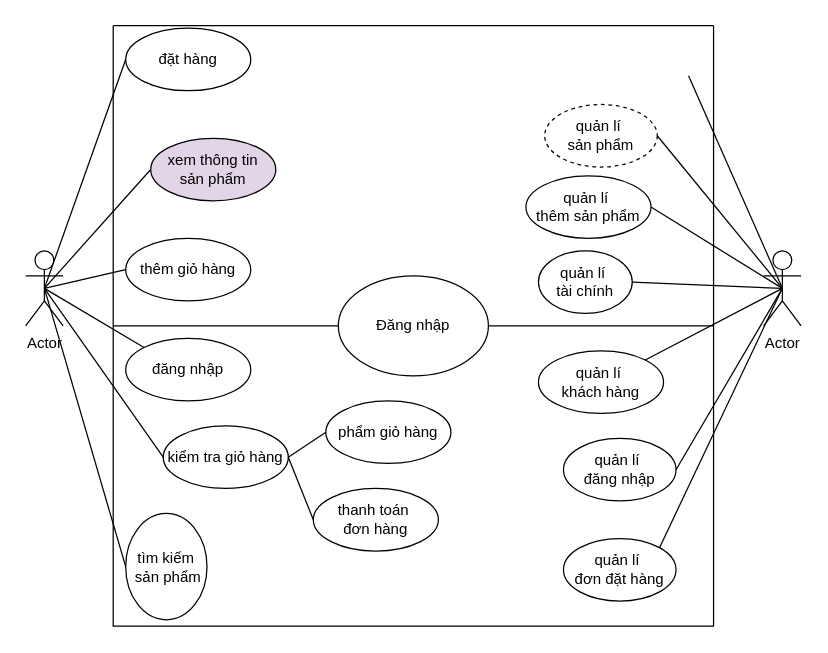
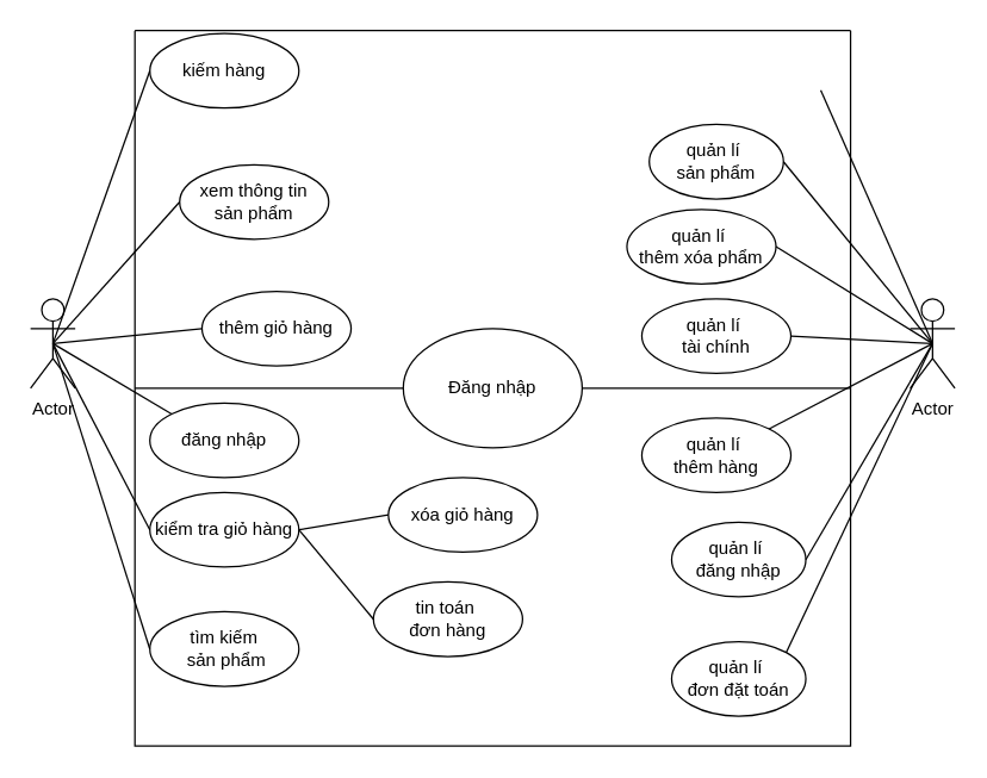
- <mxCell id="11" value="đặt hàng" style="ellipse;whiteSpace=wrap;html=1;" vertex="1" parent="3"><mxGeometry x="10" y="2" width="100" height="50" as="geometry" /></mxCell>
+ <mxCell id="11" value="kiếm hàng" style="ellipse;whiteSpace=wrap;html=1;" vertex="1" parent="3"><mxGeometry x="10" y="2" width="100" height="50" as="geometry" /></mxCell>
- <mxCell id="4" value="quản lí&amp;nbsp;&lt;div&gt;sản phẩm&lt;/div&gt;" style="ellipse;whiteSpace=wrap;html=1;dashed=1;" vertex="1" parent="3"><mxGeometry x="345" y="63" width="90" height="50" as="geometry" /></mxCell>
+ <mxCell id="4" value="quản lí&amp;nbsp;&lt;div&gt;sản phẩm&lt;/div&gt;" style="ellipse;whiteSpace=wrap;html=1;" vertex="1" parent="3"><mxGeometry x="345" y="63" width="90" height="50" as="geometry" /></mxCell>
- <mxCell id="12" value="xem thông tin&lt;div&gt;sản phẩm&lt;/div&gt;" style="ellipse;whiteSpace=wrap;html=1;fillColor=#e1d5e7;" vertex="1" parent="3"><mxGeometry x="30" y="90" width="100" height="50" as="geometry" /></mxCell>
+ <mxCell id="12" value="xem thông tin&lt;div&gt;sản phẩm&lt;/div&gt;" style="ellipse;whiteSpace=wrap;html=1;" vertex="1" parent="3"><mxGeometry x="30" y="90" width="100" height="50" as="geometry" /></mxCell>
- <mxCell id="8" value="quản lí&amp;nbsp;&lt;div&gt;thêm sản phẩm&lt;/div&gt;" style="ellipse;whiteSpace=wrap;html=1;" vertex="1" parent="3"><mxGeometry x="330" y="120" width="100" height="50" as="geometry" /></mxCell>
+ <mxCell id="8" value="quản lí&amp;nbsp;&lt;div&gt;thêm xóa phẩm&lt;/div&gt;" style="ellipse;whiteSpace=wrap;html=1;" vertex="1" parent="3"><mxGeometry x="330" y="120" width="100" height="50" as="geometry" /></mxCell>
- <mxCell id="13" value="thêm giỏ hàng" style="ellipse;whiteSpace=wrap;html=1;" vertex="1" parent="3"><mxGeometry x="10" y="170" width="100" height="50" as="geometry" /></mxCell>
+ <mxCell id="13" value="thêm giỏ hàng" style="ellipse;whiteSpace=wrap;html=1;" vertex="1" parent="3"><mxGeometry x="45" y="175" width="100" height="50" as="geometry" /></mxCell>
- <mxCell id="9" value="quản lí&amp;nbsp;&lt;div&gt;tài chính&lt;/div&gt;" style="ellipse;whiteSpace=wrap;html=1;" vertex="1" parent="3"><mxGeometry x="340" y="180" width="75" height="50" as="geometry" /></mxCell>
+ <mxCell id="9" value="quản lí&amp;nbsp;&lt;div&gt;tài chính&lt;/div&gt;" style="ellipse;whiteSpace=wrap;html=1;" vertex="1" parent="3"><mxGeometry x="340" y="180" width="100" height="50" as="geometry" /></mxCell>
- <mxCell id="5" value="quản lí&amp;nbsp;&lt;div&gt;khách hàng&lt;/div&gt;" style="ellipse;whiteSpace=wrap;html=1;" vertex="1" parent="3"><mxGeometry x="340" y="260" width="100" height="50" as="geometry" /></mxCell>
+ <mxCell id="5" value="quản lí&amp;nbsp;&lt;div&gt;thêm hàng&lt;/div&gt;" style="ellipse;whiteSpace=wrap;html=1;" vertex="1" parent="3"><mxGeometry x="340" y="260" width="100" height="50" as="geometry" /></mxCell>
- <mxCell id="17" value="phẩm giỏ hàng" style="ellipse;whiteSpace=wrap;html=1;" vertex="1" parent="3"><mxGeometry x="170" y="300" width="100" height="50" as="geometry" /></mxCell>
+ <mxCell id="17" value="xóa giỏ hàng" style="ellipse;whiteSpace=wrap;html=1;" vertex="1" parent="3"><mxGeometry x="170" y="300" width="100" height="50" as="geometry" /></mxCell>
- <mxCell id="15" value="kiểm tra giỏ hàng" style="ellipse;whiteSpace=wrap;html=1;" vertex="1" parent="3"><mxGeometry x="40" y="320" width="100" height="50" as="geometry" /></mxCell>
+ <mxCell id="15" value="kiểm tra giỏ hàng" style="ellipse;whiteSpace=wrap;html=1;" vertex="1" parent="3"><mxGeometry x="10" y="310" width="100" height="50" as="geometry" /></mxCell>
- <mxCell id="18" value="thanh toán&amp;nbsp;&lt;div&gt;đơn hàng&lt;/div&gt;" style="ellipse;whiteSpace=wrap;html=1;" vertex="1" parent="3"><mxGeometry x="160" y="370" width="100" height="50" as="geometry" /></mxCell>
+ <mxCell id="18" value="tin toán&amp;nbsp;&lt;div&gt;đơn hàng&lt;/div&gt;" style="ellipse;whiteSpace=wrap;html=1;" vertex="1" parent="3"><mxGeometry x="160" y="370" width="100" height="50" as="geometry" /></mxCell>
- <mxCell id="16" value="tìm kiếm&lt;div&gt;&amp;nbsp;sản phẩm&lt;/div&gt;" style="ellipse;whiteSpace=wrap;html=1;" vertex="1" parent="3"><mxGeometry x="10" y="390" width="65" height="85" as="geometry" /></mxCell>
+ <mxCell id="16" value="tìm kiếm&lt;div&gt;&amp;nbsp;sản phẩm&lt;/div&gt;" style="ellipse;whiteSpace=wrap;html=1;" vertex="1" parent="3"><mxGeometry x="10" y="390" width="100" height="50" as="geometry" /></mxCell>
- <mxCell id="7" value="quản lí&amp;nbsp;&lt;div&gt;đơn đặt hàng&lt;/div&gt;" style="ellipse;whiteSpace=wrap;html=1;" vertex="1" parent="3"><mxGeometry x="360" y="410" width="90" height="50" as="geometry" /></mxCell>
+ <mxCell id="7" value="quản lí&amp;nbsp;&lt;div&gt;đơn đặt toán&lt;/div&gt;" style="ellipse;whiteSpace=wrap;html=1;" vertex="1" parent="3"><mxGeometry x="360" y="410" width="90" height="50" as="geometry" /></mxCell>
